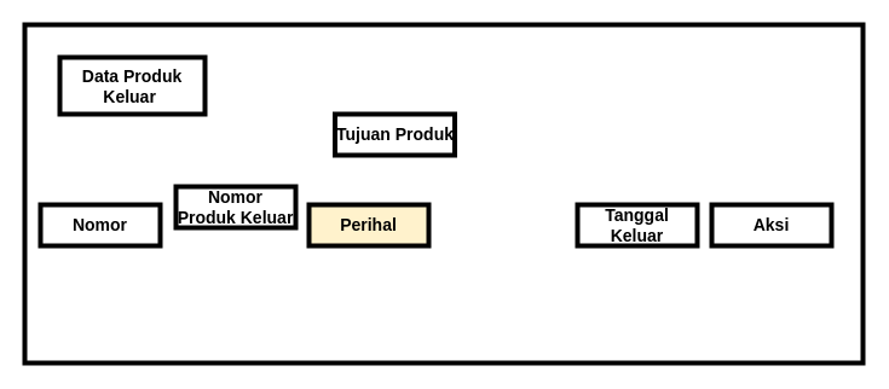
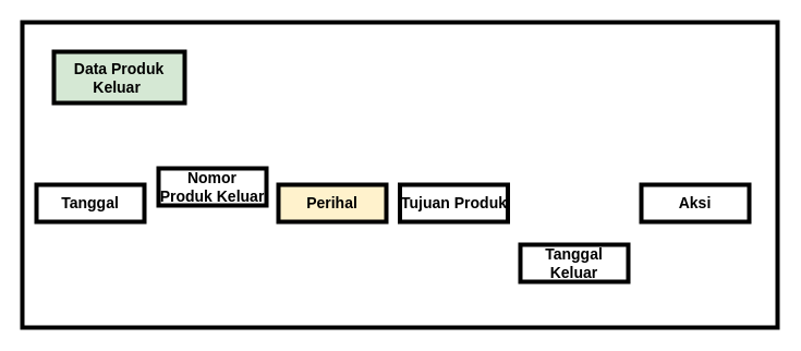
- <mxCell id="4" value="&lt;b&gt;&lt;font style=&quot;font-size: 14px;&quot; color=&quot;#000000&quot;&gt;Data Produk Keluar&amp;nbsp;&lt;/font&gt;&lt;/b&gt;" style="rounded=0;whiteSpace=wrap;html=1;strokeColor=#000000;strokeWidth=4;fillColor=#FFFFFF;" vertex="1" parent="1"><mxGeometry x="49" y="47" width="120" height="47" as="geometry" /></mxCell>
+ <mxCell id="4" value="&lt;b&gt;&lt;font style=&quot;font-size: 14px;&quot; color=&quot;#000000&quot;&gt;Data Produk Keluar&amp;nbsp;&lt;/font&gt;&lt;/b&gt;" style="rounded=0;whiteSpace=wrap;html=1;strokeColor=#000000;strokeWidth=4;fillColor=#d5e8d4;" vertex="1" parent="1"><mxGeometry x="49" y="47" width="120" height="47" as="geometry" /></mxCell>
- <mxCell id="9" value="&lt;b&gt;Tujuan Produk&lt;/b&gt;" style="rounded=0;whiteSpace=wrap;html=1;strokeColor=#000000;strokeWidth=4;fontSize=14;fontColor=#000000;fillColor=#FFFFFF;" vertex="1" parent="1"><mxGeometry x="276.5" y="94" width="99" height="34" as="geometry" /></mxCell>
+ <mxCell id="9" value="&lt;b&gt;Tujuan Produk&lt;/b&gt;" style="rounded=0;whiteSpace=wrap;html=1;strokeColor=#000000;strokeWidth=4;fontSize=14;fontColor=#000000;fillColor=#FFFFFF;" vertex="1" parent="1"><mxGeometry x="366.5" y="169" width="99" height="34" as="geometry" /></mxCell>
- <mxCell id="5" value="&lt;b&gt;Nomor&lt;/b&gt;" style="rounded=0;whiteSpace=wrap;html=1;strokeColor=#000000;strokeWidth=4;fontSize=14;fontColor=#000000;fillColor=#FFFFFF;" vertex="1" parent="1"><mxGeometry x="33" y="169" width="99" height="34" as="geometry" /></mxCell>
+ <mxCell id="5" value="&lt;b&gt;Tanggal&lt;/b&gt;" style="rounded=0;whiteSpace=wrap;html=1;strokeColor=#000000;strokeWidth=4;fontSize=14;fontColor=#000000;fillColor=#FFFFFF;" vertex="1" parent="1"><mxGeometry x="33" y="169" width="99" height="34" as="geometry" /></mxCell>
- <mxCell id="10" value="&lt;b&gt;Tanggal Keluar&lt;/b&gt;" style="rounded=0;whiteSpace=wrap;html=1;strokeColor=#000000;strokeWidth=4;fontSize=14;fontColor=#000000;fillColor=#FFFFFF;" vertex="1" parent="1"><mxGeometry x="477" y="169" width="99" height="34" as="geometry" /></mxCell>
+ <mxCell id="10" value="&lt;b&gt;Tanggal Keluar&lt;/b&gt;" style="rounded=0;whiteSpace=wrap;html=1;strokeColor=#000000;strokeWidth=4;fontSize=14;fontColor=#000000;fillColor=#FFFFFF;" vertex="1" parent="1"><mxGeometry x="477" y="224" width="99" height="34" as="geometry" /></mxCell>
